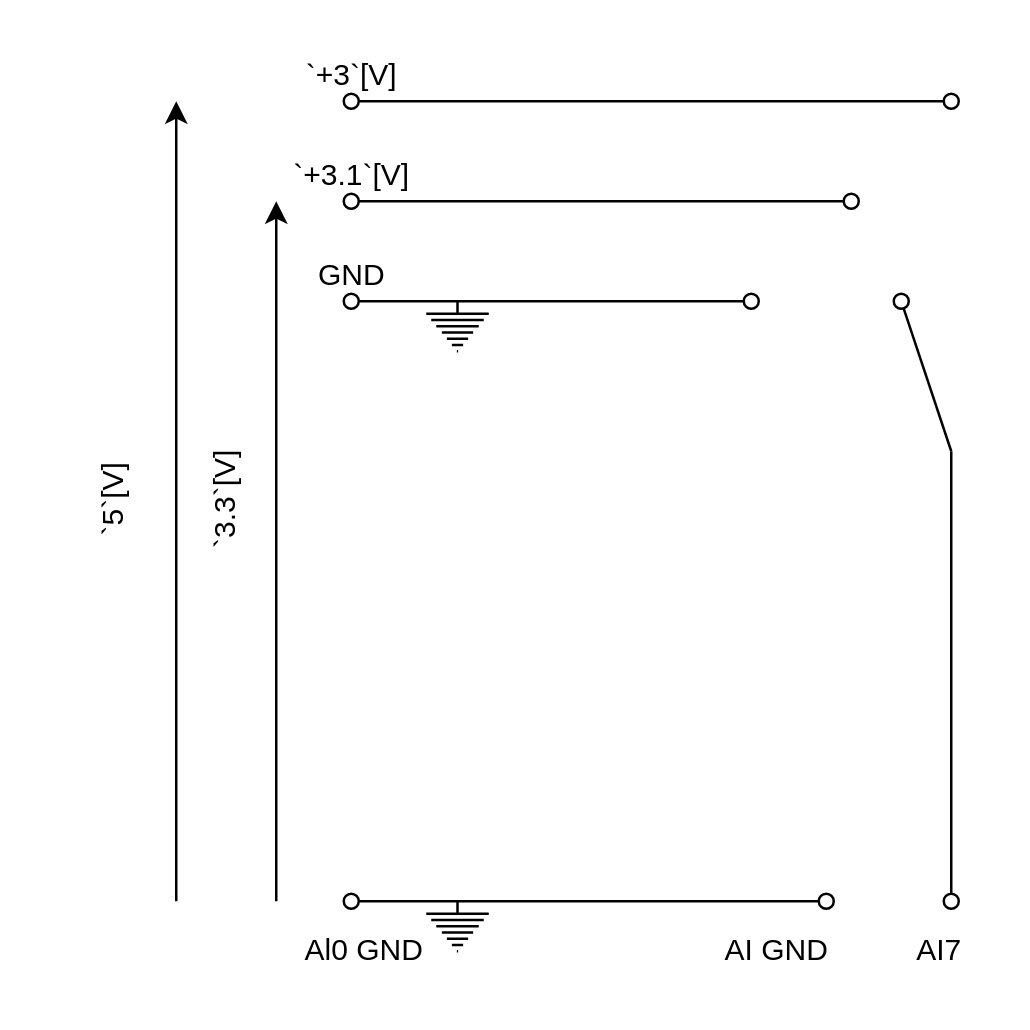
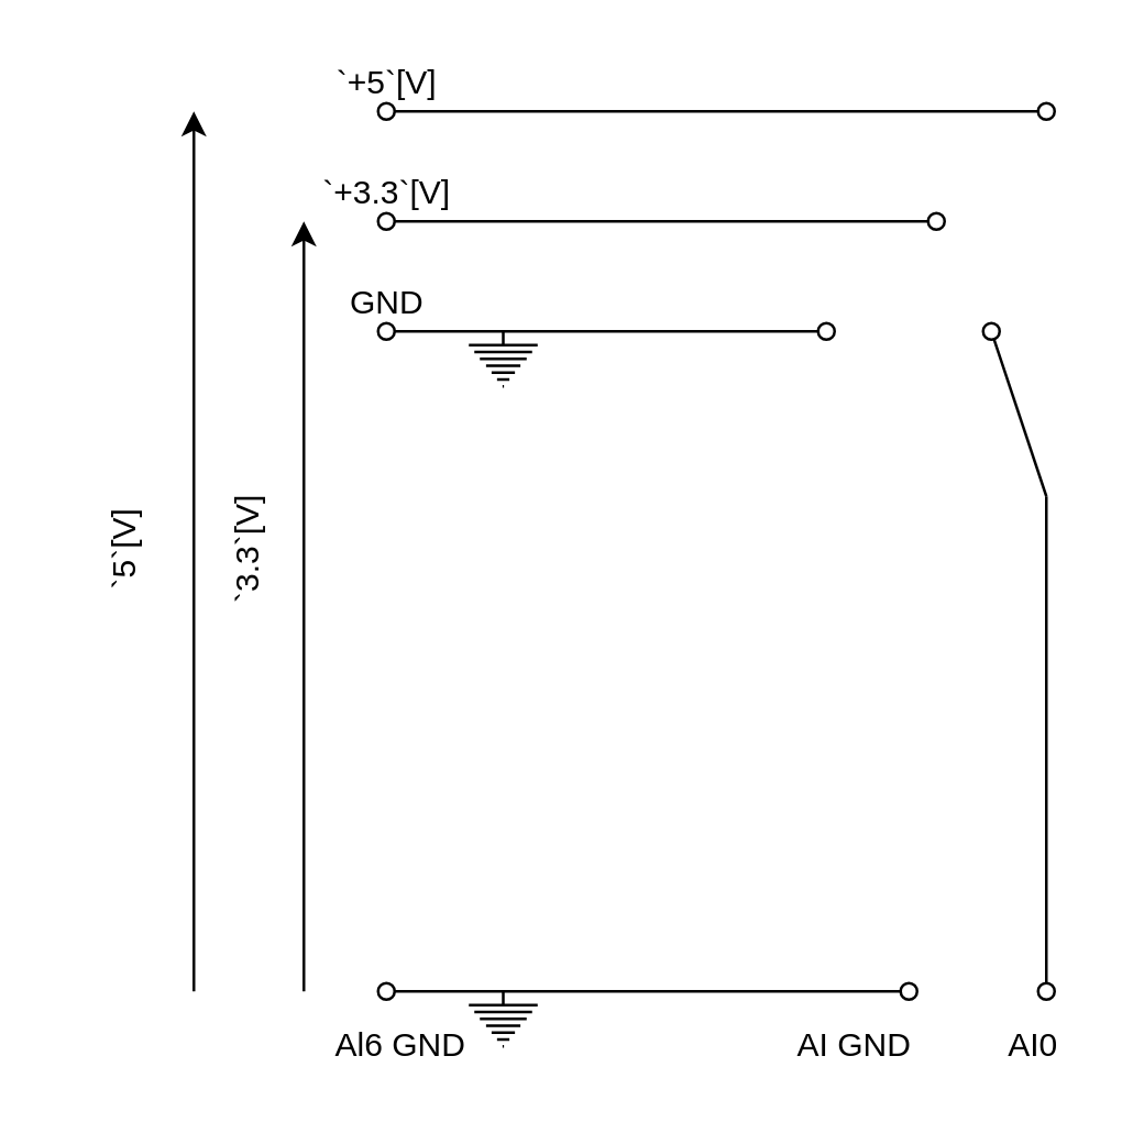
- <mxCell id="17" value="`+3`[V]" style="text;html=1;align=center;verticalAlign=middle;resizable=0;points=[];autosize=1;strokeColor=none;fillColor=none;" parent="1" vertex="1"><mxGeometry x="115" y="20" width="50" height="20" as="geometry" /></mxCell>
+ <mxCell id="17" value="`+5`[V]" style="text;html=1;align=center;verticalAlign=middle;resizable=0;points=[];autosize=1;strokeColor=none;fillColor=none;" parent="1" vertex="1"><mxGeometry x="115" y="20" width="50" height="20" as="geometry" /></mxCell>
- <mxCell id="16" value="`+3.1`[V]" style="text;html=1;align=center;verticalAlign=middle;resizable=0;points=[];autosize=1;strokeColor=none;fillColor=none;" parent="1" vertex="1"><mxGeometry x="110" y="60" width="60" height="20" as="geometry" /></mxCell>
+ <mxCell id="16" value="`+3.3`[V]" style="text;html=1;align=center;verticalAlign=middle;resizable=0;points=[];autosize=1;strokeColor=none;fillColor=none;" parent="1" vertex="1"><mxGeometry x="110" y="60" width="60" height="20" as="geometry" /></mxCell>
- <mxCell id="11" value="Al0 GND" style="text;html=1;align=center;verticalAlign=middle;resizable=0;points=[];autosize=1;strokeColor=none;fillColor=none;" parent="1" vertex="1"><mxGeometry x="115" y="370" width="60" height="20" as="geometry" /></mxCell>
+ <mxCell id="11" value="Al6 GND" style="text;html=1;align=center;verticalAlign=middle;resizable=0;points=[];autosize=1;strokeColor=none;fillColor=none;" parent="1" vertex="1"><mxGeometry x="115" y="370" width="60" height="20" as="geometry" /></mxCell>
- <mxCell id="18" value="AI7" style="text;html=1;align=center;verticalAlign=middle;resizable=0;points=[];autosize=1;strokeColor=none;fillColor=none;" parent="1" vertex="1"><mxGeometry x="360" y="370" width="30" height="20" as="geometry" /></mxCell>
+ <mxCell id="18" value="AI0" style="text;html=1;align=center;verticalAlign=middle;resizable=0;points=[];autosize=1;strokeColor=none;fillColor=none;" parent="1" vertex="1"><mxGeometry x="360" y="370" width="30" height="20" as="geometry" /></mxCell>
